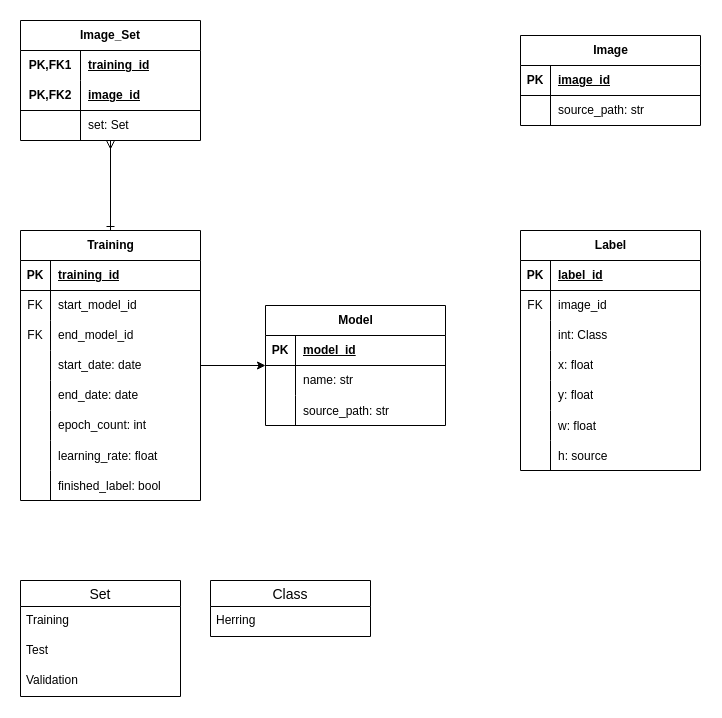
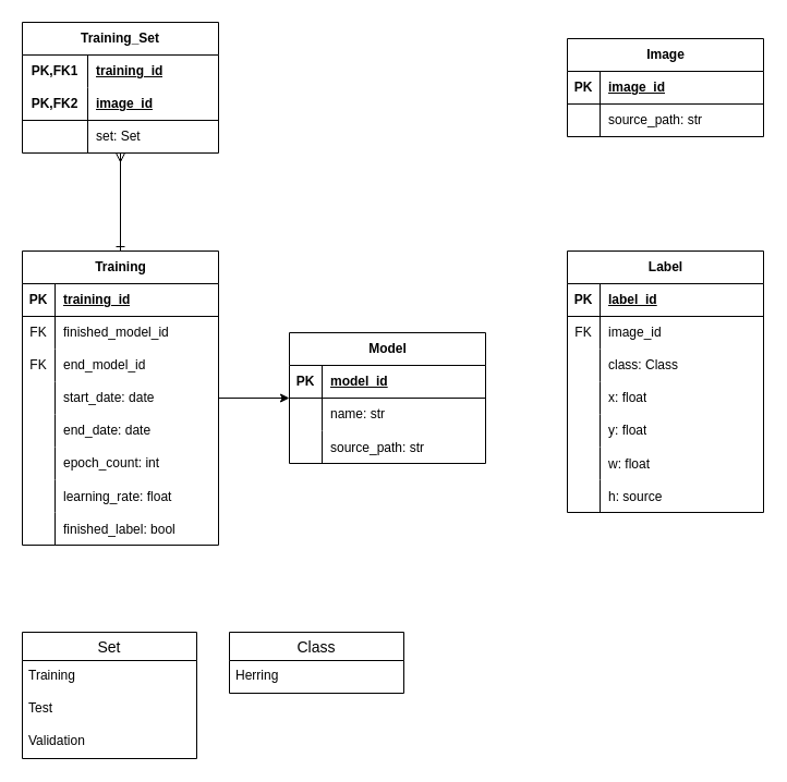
- <mxCell id="64" value="Image_Set" style="shape=table;startSize=30;container=1;collapsible=1;childLayout=tableLayout;fixedRows=1;rowLines=0;fontStyle=1;align=center;resizeLast=1;html=1;whiteSpace=wrap;" parent="1" vertex="1"><mxGeometry x="20" y="20" width="180" height="120" as="geometry" /></mxCell>
+ <mxCell id="64" value="Training_Set" style="shape=table;startSize=30;container=1;collapsible=1;childLayout=tableLayout;fixedRows=1;rowLines=0;fontStyle=1;align=center;resizeLast=1;html=1;whiteSpace=wrap;" parent="1" vertex="1"><mxGeometry x="20" y="20" width="180" height="120" as="geometry" /></mxCell>
- <mxCell id="45" value="&lt;span style=&quot;text-wrap: nowrap;&quot;&gt;start_model_id&lt;/span&gt;" style="shape=partialRectangle;connectable=0;fillColor=none;top=0;left=0;bottom=0;right=0;align=left;spacingLeft=6;fontStyle=0;overflow=hidden;whiteSpace=wrap;html=1;" vertex="1" parent="43"><mxGeometry x="30" width="150" height="30" as="geometry"><mxRectangle width="150" height="30" as="alternateBounds" /></mxGeometry></mxCell>
+ <mxCell id="45" value="&lt;span style=&quot;text-wrap: nowrap;&quot;&gt;finished_model_id&lt;/span&gt;" style="shape=partialRectangle;connectable=0;fillColor=none;top=0;left=0;bottom=0;right=0;align=left;spacingLeft=6;fontStyle=0;overflow=hidden;whiteSpace=wrap;html=1;" vertex="1" parent="43"><mxGeometry x="30" width="150" height="30" as="geometry"><mxRectangle width="150" height="30" as="alternateBounds" /></mxGeometry></mxCell>
- <mxCell id="22" value="int: Class" style="shape=partialRectangle;connectable=0;fillColor=none;top=0;left=0;bottom=0;right=0;align=left;spacingLeft=6;overflow=hidden;whiteSpace=wrap;html=1;" parent="20" vertex="1"><mxGeometry x="30" width="150" height="30" as="geometry"><mxRectangle width="150" height="30" as="alternateBounds" /></mxGeometry></mxCell>
+ <mxCell id="22" value="class: Class" style="shape=partialRectangle;connectable=0;fillColor=none;top=0;left=0;bottom=0;right=0;align=left;spacingLeft=6;overflow=hidden;whiteSpace=wrap;html=1;" parent="20" vertex="1"><mxGeometry x="30" width="150" height="30" as="geometry"><mxRectangle width="150" height="30" as="alternateBounds" /></mxGeometry></mxCell>
